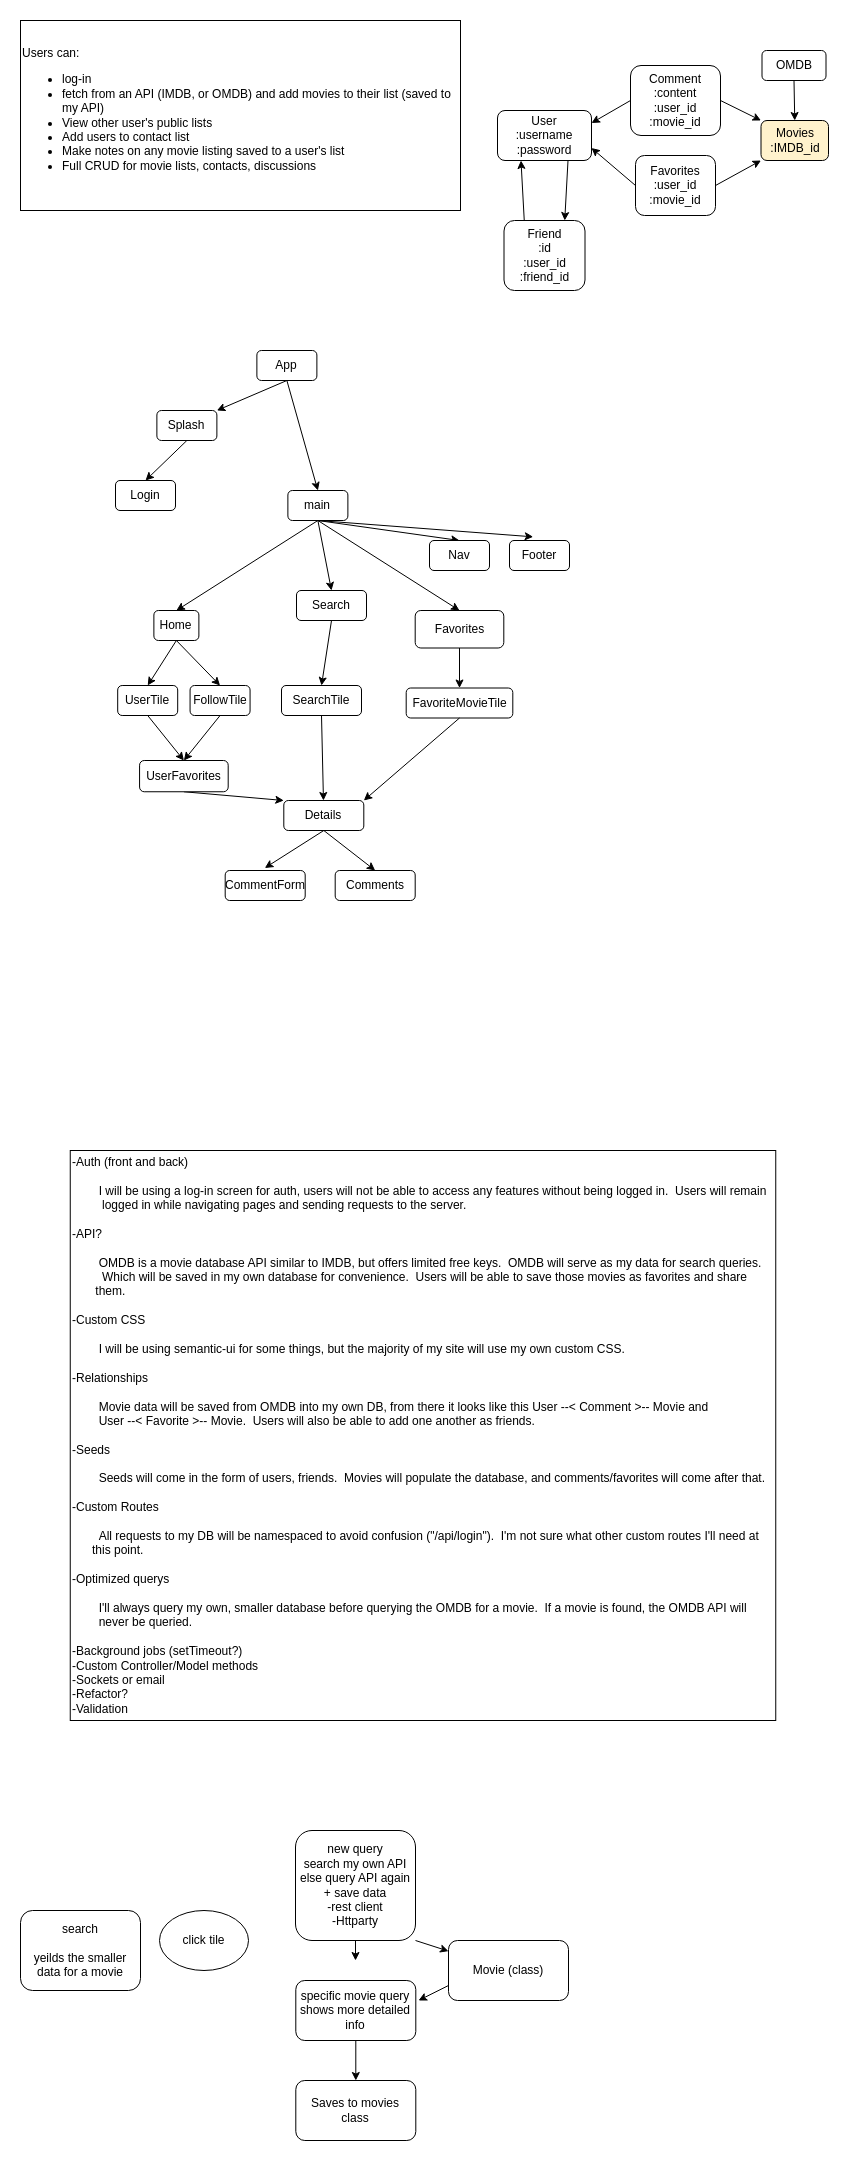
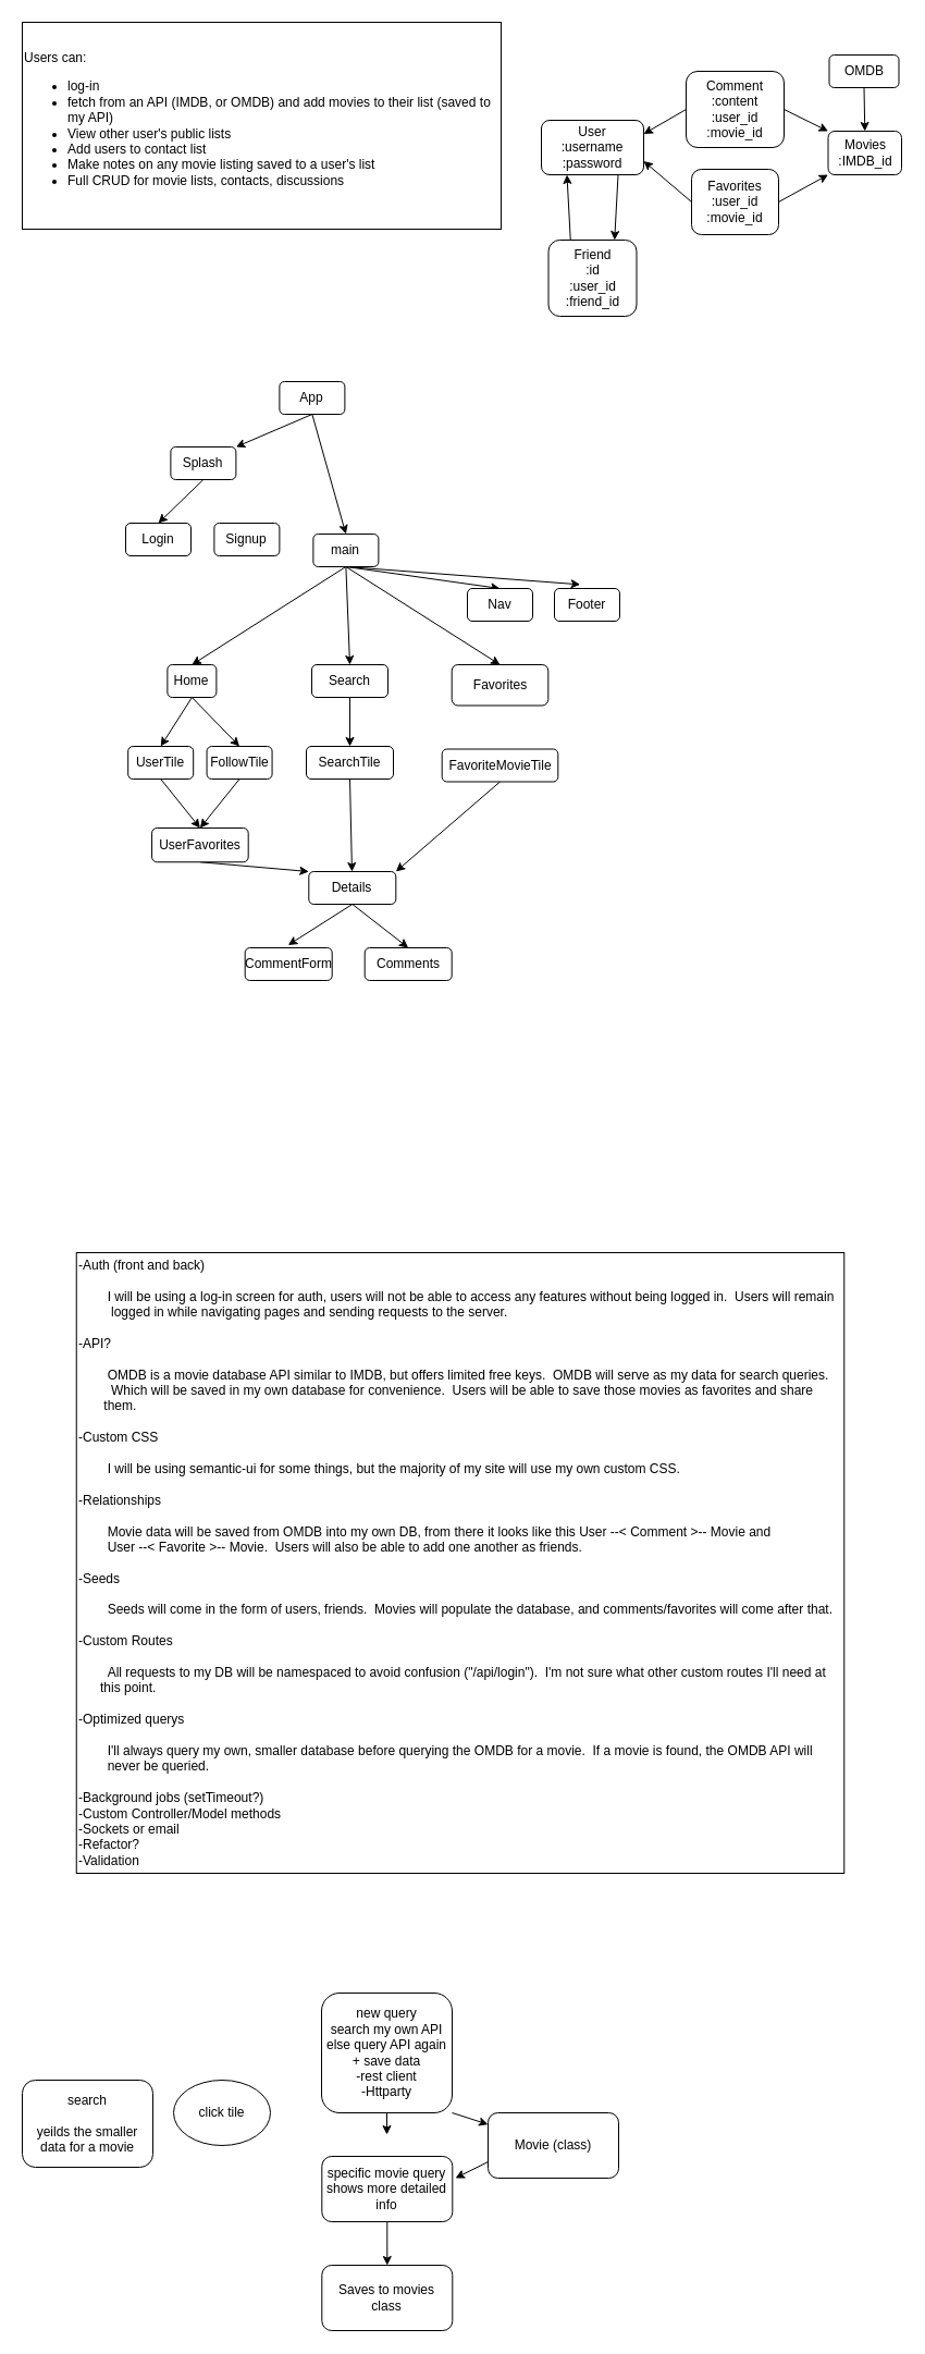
- <mxCell id="5" value="Movies&lt;br&gt;:IMDB_id" style="rounded=1;whiteSpace=wrap;html=1;fillColor=#fff2cc;" parent="1" vertex="1"><mxGeometry x="760.5" y="120" width="67.5" height="40" as="geometry" /></mxCell>
+ <mxCell id="5" value="Movies&lt;br&gt;:IMDB_id" style="rounded=1;whiteSpace=wrap;html=1;" parent="1" vertex="1"><mxGeometry x="760.5" y="120" width="67.5" height="40" as="geometry" /></mxCell>
+ <mxCell id="19" value="Signup" style="rounded=1;whiteSpace=wrap;html=1;fontSize=12;" parent="1" vertex="1"><mxGeometry x="196.38" y="480" width="60" height="30" as="geometry" /></mxCell>
- <mxCell id="22" value="Search" style="rounded=1;whiteSpace=wrap;html=1;fontSize=12;" parent="1" vertex="1"><mxGeometry x="296" y="590" width="70" height="30" as="geometry" /></mxCell>
+ <mxCell id="22" value="Search" style="rounded=1;whiteSpace=wrap;html=1;fontSize=12;" parent="1" vertex="1"><mxGeometry x="286" y="610" width="70" height="30" as="geometry" /></mxCell>
- <mxCell id="24" style="edgeStyle=none;html=1;exitX=0.5;exitY=1;exitDx=0;exitDy=0;entryX=0.5;entryY=0;entryDx=0;entryDy=0;" parent="1" source="25" target="32" edge="1"><mxGeometry relative="1" as="geometry" /></mxCell>
